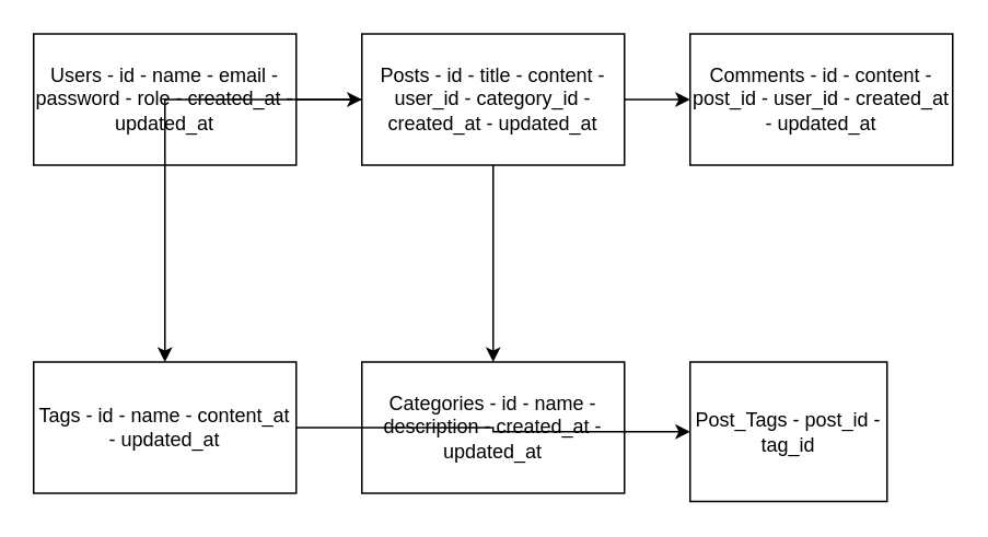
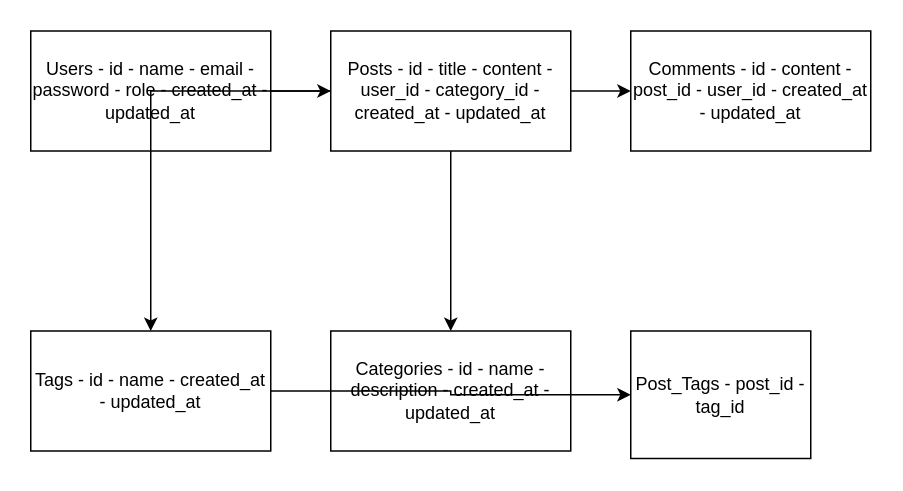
- <mxCell id="6" value="Tags - id - name - content_at - updated_at" style="shape=rectangle;whiteSpace=wrap;html=1;" vertex="1" parent="1"><mxGeometry x="20" y="220" width="160" height="80" as="geometry" /></mxCell>
+ <mxCell id="6" value="Tags - id - name - created_at - updated_at" style="shape=rectangle;whiteSpace=wrap;html=1;" vertex="1" parent="1"><mxGeometry x="20" y="220" width="160" height="80" as="geometry" /></mxCell>
